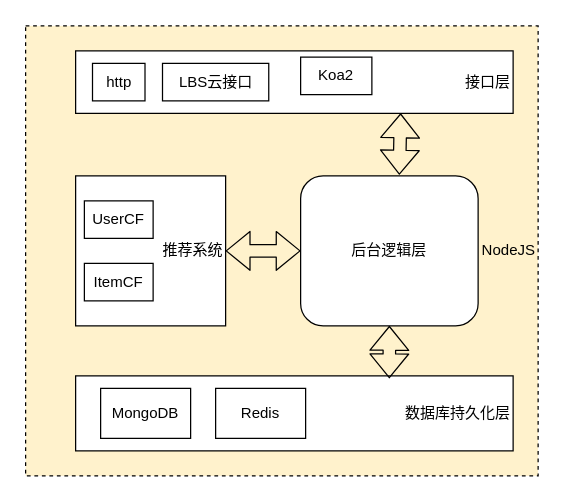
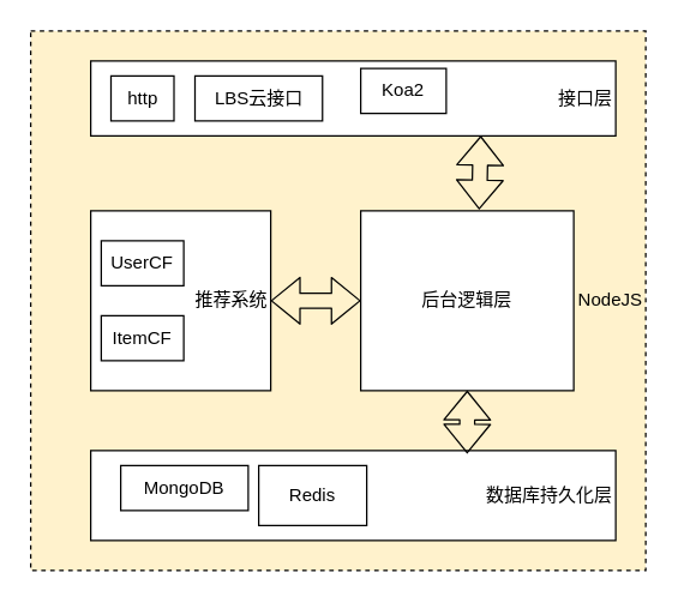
- <mxCell id="7" value="后台逻辑层" style="whiteSpace=wrap;html=1;rounded=1;" parent="1" vertex="1"><mxGeometry x="240" y="140" width="142" height="120" as="geometry" /></mxCell>
+ <mxCell id="7" value="后台逻辑层" style="rounded=0;whiteSpace=wrap;html=1;" parent="1" vertex="1"><mxGeometry x="240" y="140" width="142" height="120" as="geometry" /></mxCell>
- <mxCell id="15" value="MongoDB" style="rounded=0;whiteSpace=wrap;html=1;" parent="1" vertex="1"><mxGeometry x="80" y="310" width="72" height="40" as="geometry" /></mxCell>
+ <mxCell id="15" value="MongoDB" style="rounded=0;whiteSpace=wrap;html=1;" parent="1" vertex="1"><mxGeometry x="80" y="310" width="85" height="30" as="geometry" /></mxCell>
